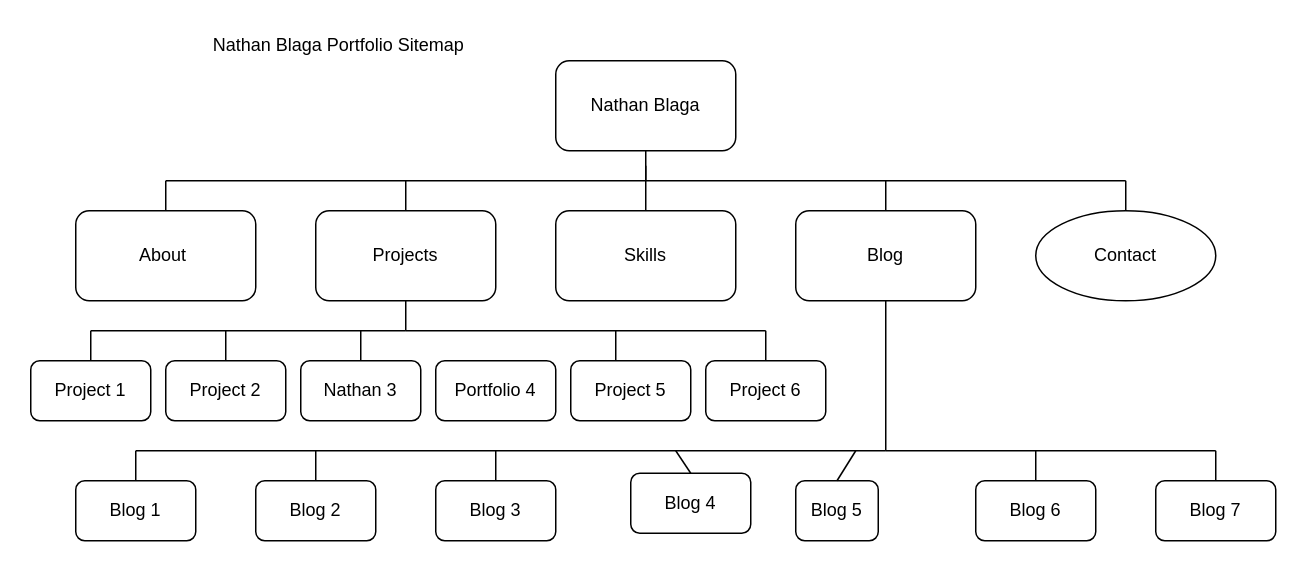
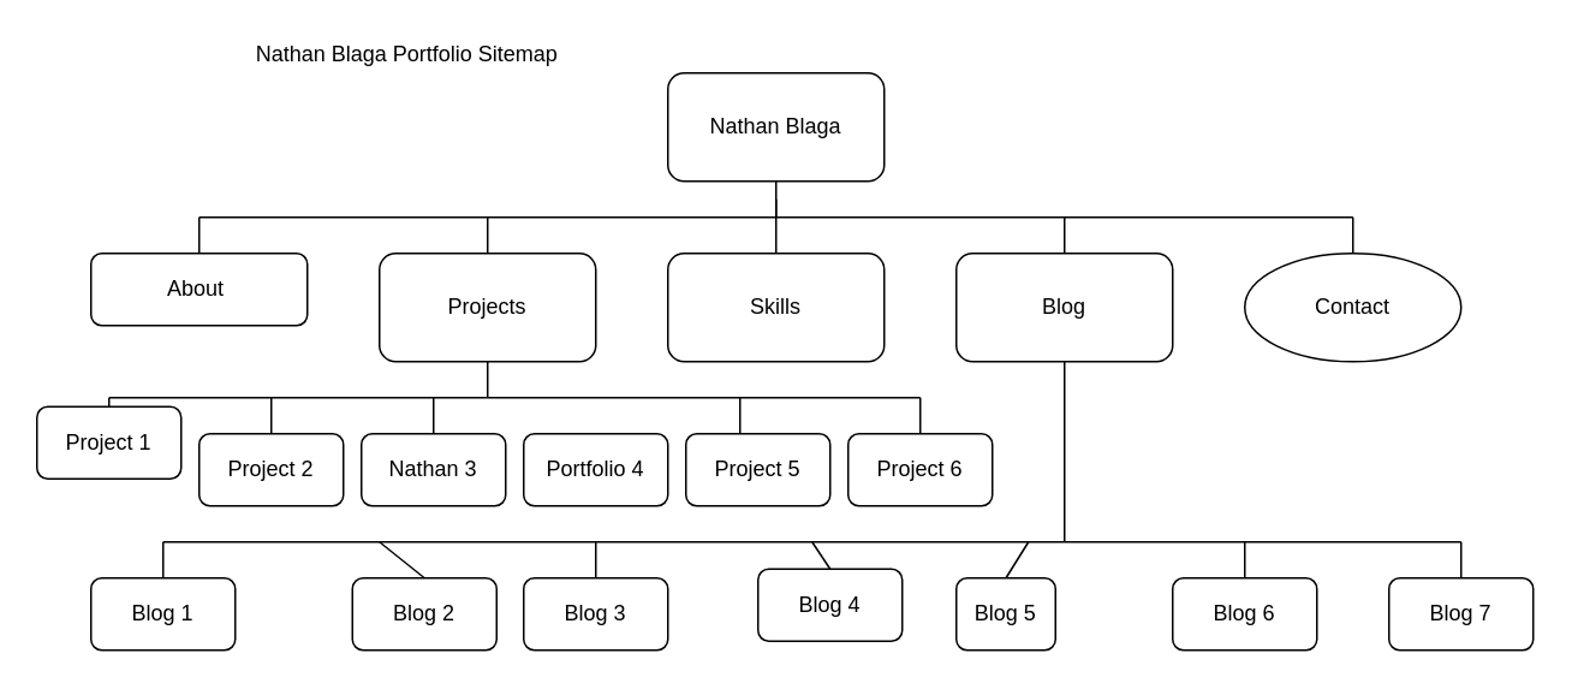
- <mxCell id="3" value="About&amp;nbsp;" style="rounded=1;whiteSpace=wrap;html=1;" parent="1" vertex="1"><mxGeometry x="50" y="140" width="120" height="60" as="geometry" /></mxCell>
+ <mxCell id="3" value="About&amp;nbsp;" style="rounded=1;whiteSpace=wrap;html=1;" parent="1" vertex="1"><mxGeometry x="50" y="140" width="120" height="40" as="geometry" /></mxCell>
- <mxCell id="15" value="Project 1" style="rounded=1;whiteSpace=wrap;html=1;" parent="1" vertex="1"><mxGeometry x="20" y="240" width="80" height="40" as="geometry" /></mxCell>
+ <mxCell id="15" value="Project 1" style="rounded=1;whiteSpace=wrap;html=1;" parent="1" vertex="1"><mxGeometry x="20" y="225" width="80" height="40" as="geometry" /></mxCell>
- <mxCell id="9" value="Blog 2" style="rounded=1;whiteSpace=wrap;html=1;" parent="1" vertex="1"><mxGeometry x="170" y="320" width="80" height="40" as="geometry" /></mxCell>
+ <mxCell id="9" value="Blog 2" style="rounded=1;whiteSpace=wrap;html=1;" parent="1" vertex="1"><mxGeometry x="195" y="320" width="80" height="40" as="geometry" /></mxCell>
